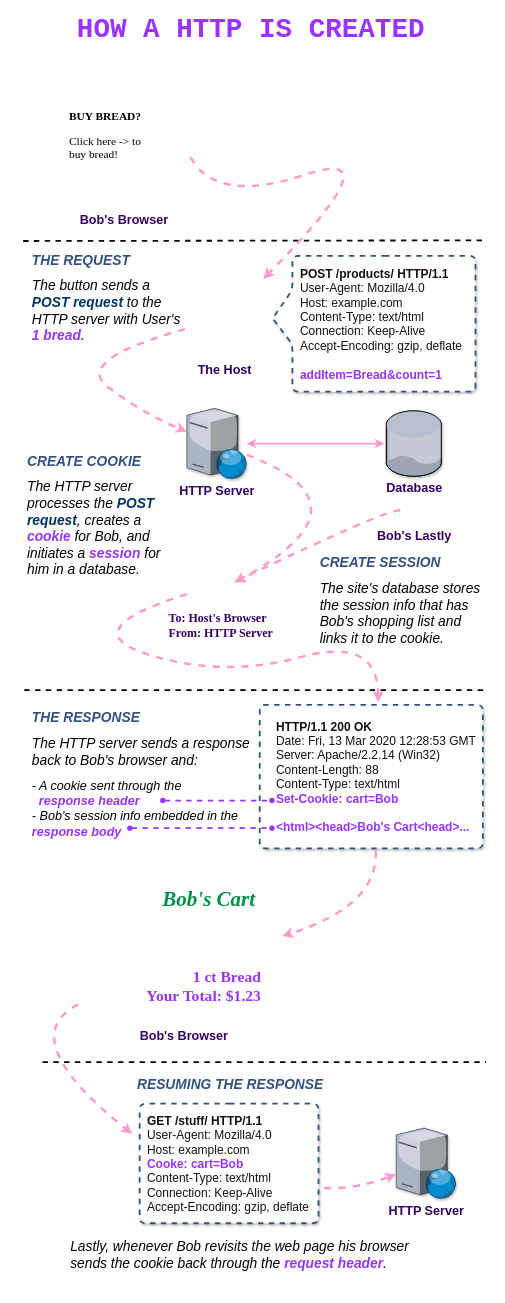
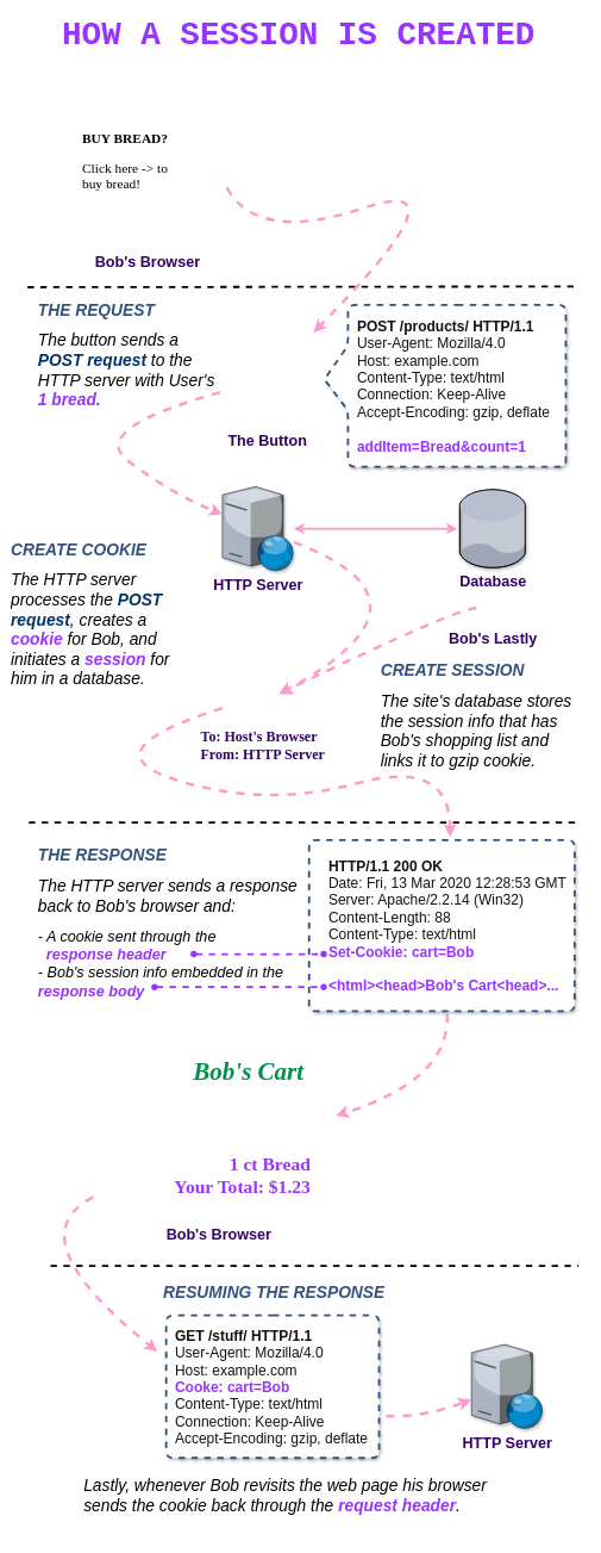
- <mxCell id="45" value="&lt;b style=&quot;font-size: 46px&quot;&gt;&lt;font color=&quot;#9933ff&quot; style=&quot;font-size: 46px&quot;&gt;HOW A HTTP IS CREATED&lt;/font&gt;&lt;/b&gt;" style="text;html=1;strokeColor=none;fillColor=none;align=center;verticalAlign=middle;whiteSpace=wrap;rounded=0;shadow=1;glass=0;dashed=1;comic=0;labelBackgroundColor=none;fontFamily=Courier New;fontSize=46;fontColor=#57374B;strokeWidth=3;labelBorderColor=none;" parent="40" vertex="1"><mxGeometry x="30" y="-28.83" width="716.35" height="57.87" as="geometry" /></mxCell>
+ <mxCell id="45" value="&lt;b style=&quot;font-size: 46px&quot;&gt;&lt;font color=&quot;#9933ff&quot; style=&quot;font-size: 46px&quot;&gt;HOW A SESSION IS CREATED&lt;/font&gt;&lt;/b&gt;" style="text;html=1;strokeColor=none;fillColor=none;align=center;verticalAlign=middle;whiteSpace=wrap;rounded=0;shadow=1;glass=0;dashed=1;comic=0;labelBackgroundColor=none;fontFamily=Courier New;fontSize=46;fontColor=#57374B;strokeWidth=3;labelBorderColor=none;" parent="40" vertex="1"><mxGeometry x="30" y="-28.83" width="716.35" height="57.87" as="geometry" /></mxCell>
- <mxCell id="6" value="&lt;font style=&quot;font-size: 21px&quot; color=&quot;#330066&quot;&gt;&lt;b&gt;The Host&lt;/b&gt;&lt;/font&gt;" style="shape=image;html=1;verticalAlign=top;verticalLabelPosition=bottom;labelBackgroundColor=#ffffff;imageAspect=0;aspect=fixed;image=https://cdn1.iconfinder.com/data/icons/ecommerce-free/96/Cart-128.png;labelBorderColor=none;fontStyle=0" parent="1" vertex="1"><mxGeometry x="308" y="464.25" width="131.5" height="131.5" as="geometry" /></mxCell>
+ <mxCell id="6" value="&lt;font style=&quot;font-size: 21px&quot; color=&quot;#330066&quot;&gt;&lt;b&gt;The Button&lt;/b&gt;&lt;/font&gt;" style="shape=image;html=1;verticalAlign=top;verticalLabelPosition=bottom;labelBackgroundColor=#ffffff;imageAspect=0;aspect=fixed;image=https://cdn1.iconfinder.com/data/icons/ecommerce-free/96/Cart-128.png;labelBorderColor=none;fontStyle=0" parent="1" vertex="1"><mxGeometry x="308" y="464.25" width="131.5" height="131.5" as="geometry" /></mxCell>
- <mxCell id="11" value="&lt;h1 style=&quot;font-size: 23px&quot;&gt;&lt;span&gt;&lt;font color=&quot;#325180&quot;&gt;&lt;i&gt;CREATE COOKIE&lt;/i&gt;&lt;/font&gt;&lt;/span&gt;&lt;/h1&gt;&lt;h1 style=&quot;font-size: 23px&quot;&gt;&lt;i&gt;&lt;span style=&quot;font-weight: 400&quot;&gt;The HTTP server processes the &lt;/span&gt;&lt;font color=&quot;#003366&quot;&gt;POST request&lt;/font&gt;&lt;span style=&quot;font-weight: 400&quot;&gt;, creates a &lt;/span&gt;&lt;font color=&quot;#9933ff&quot;&gt;cookie &lt;/font&gt;&lt;span style=&quot;font-weight: 400&quot;&gt;for Bob, and initiates a &lt;/span&gt;&lt;font color=&quot;#9933ff&quot;&gt;session &lt;/font&gt;&lt;span style=&quot;font-weight: 400&quot;&gt;for him in a database.&lt;/span&gt;&lt;/i&gt;&lt;br&gt;&lt;/h1&gt;" style="text;html=1;strokeColor=none;fillColor=none;spacing=5;spacingTop=-20;whiteSpace=wrap;overflow=hidden;rounded=0;shadow=1;labelBackgroundColor=none;fontSize=21;" parent="1" vertex="1"><mxGeometry x="40" y="750" width="260" height="220" as="geometry" /></mxCell>
+ <mxCell id="11" value="&lt;h1 style=&quot;font-size: 23px&quot;&gt;&lt;span&gt;&lt;font color=&quot;#325180&quot;&gt;&lt;i&gt;CREATE COOKIE&lt;/i&gt;&lt;/font&gt;&lt;/span&gt;&lt;/h1&gt;&lt;h1 style=&quot;font-size: 23px&quot;&gt;&lt;i&gt;&lt;span style=&quot;font-weight: 400&quot;&gt;The HTTP server processes the &lt;/span&gt;&lt;font color=&quot;#003366&quot;&gt;POST request&lt;/font&gt;&lt;span style=&quot;font-weight: 400&quot;&gt;, creates a &lt;/span&gt;&lt;font color=&quot;#9933ff&quot;&gt;cookie &lt;/font&gt;&lt;span style=&quot;font-weight: 400&quot;&gt;for Bob, and initiates a &lt;/span&gt;&lt;font color=&quot;#9933ff&quot;&gt;session &lt;/font&gt;&lt;span style=&quot;font-weight: 400&quot;&gt;for him in a database.&lt;/span&gt;&lt;/i&gt;&lt;br&gt;&lt;/h1&gt;" style="text;html=1;strokeColor=none;fillColor=none;spacing=5;spacingTop=-20;whiteSpace=wrap;overflow=hidden;rounded=0;shadow=1;labelBackgroundColor=none;fontSize=21;" parent="1" vertex="1"><mxGeometry x="10" y="750" width="260" height="220" as="geometry" /></mxCell>
- <mxCell id="13" value="&lt;h1 style=&quot;font-size: 23px&quot;&gt;&lt;span&gt;&lt;font color=&quot;#325180&quot;&gt;&lt;i&gt;CREATE SESSION&lt;/i&gt;&lt;/font&gt;&lt;/span&gt;&lt;/h1&gt;&lt;h1 style=&quot;font-size: 23px&quot;&gt;&lt;i&gt;&lt;span style=&quot;font-weight: 400&quot;&gt;The site's database stores the session info that has Bob's shopping list and &lt;/span&gt;&lt;span style=&quot;font-weight: normal&quot;&gt;links&lt;/span&gt;&lt;span style=&quot;font-weight: 400&quot;&gt; it to the cookie.&lt;/span&gt;&lt;/i&gt;&lt;br&gt;&lt;/h1&gt;" style="text;html=1;strokeColor=none;fillColor=none;spacing=5;spacingTop=-20;whiteSpace=wrap;overflow=hidden;rounded=0;shadow=1;labelBackgroundColor=none;fontSize=21;" parent="1" vertex="1"><mxGeometry x="527.92" y="919" width="292.08" height="170" as="geometry" /></mxCell>
+ <mxCell id="13" value="&lt;h1 style=&quot;font-size: 23px&quot;&gt;&lt;span&gt;&lt;font color=&quot;#325180&quot;&gt;&lt;i&gt;CREATE SESSION&lt;/i&gt;&lt;/font&gt;&lt;/span&gt;&lt;/h1&gt;&lt;h1 style=&quot;font-size: 23px&quot;&gt;&lt;i&gt;&lt;span style=&quot;font-weight: 400&quot;&gt;The site's database stores the session info that has Bob's shopping list and &lt;/span&gt;&lt;span style=&quot;font-weight: normal&quot;&gt;links&lt;/span&gt;&lt;span style=&quot;font-weight: 400&quot;&gt; it to gzip cookie.&lt;/span&gt;&lt;/i&gt;&lt;br&gt;&lt;/h1&gt;" style="text;html=1;strokeColor=none;fillColor=none;spacing=5;spacingTop=-20;whiteSpace=wrap;overflow=hidden;rounded=0;shadow=1;labelBackgroundColor=none;fontSize=21;" parent="1" vertex="1"><mxGeometry x="527.92" y="919" width="292.08" height="170" as="geometry" /></mxCell>
